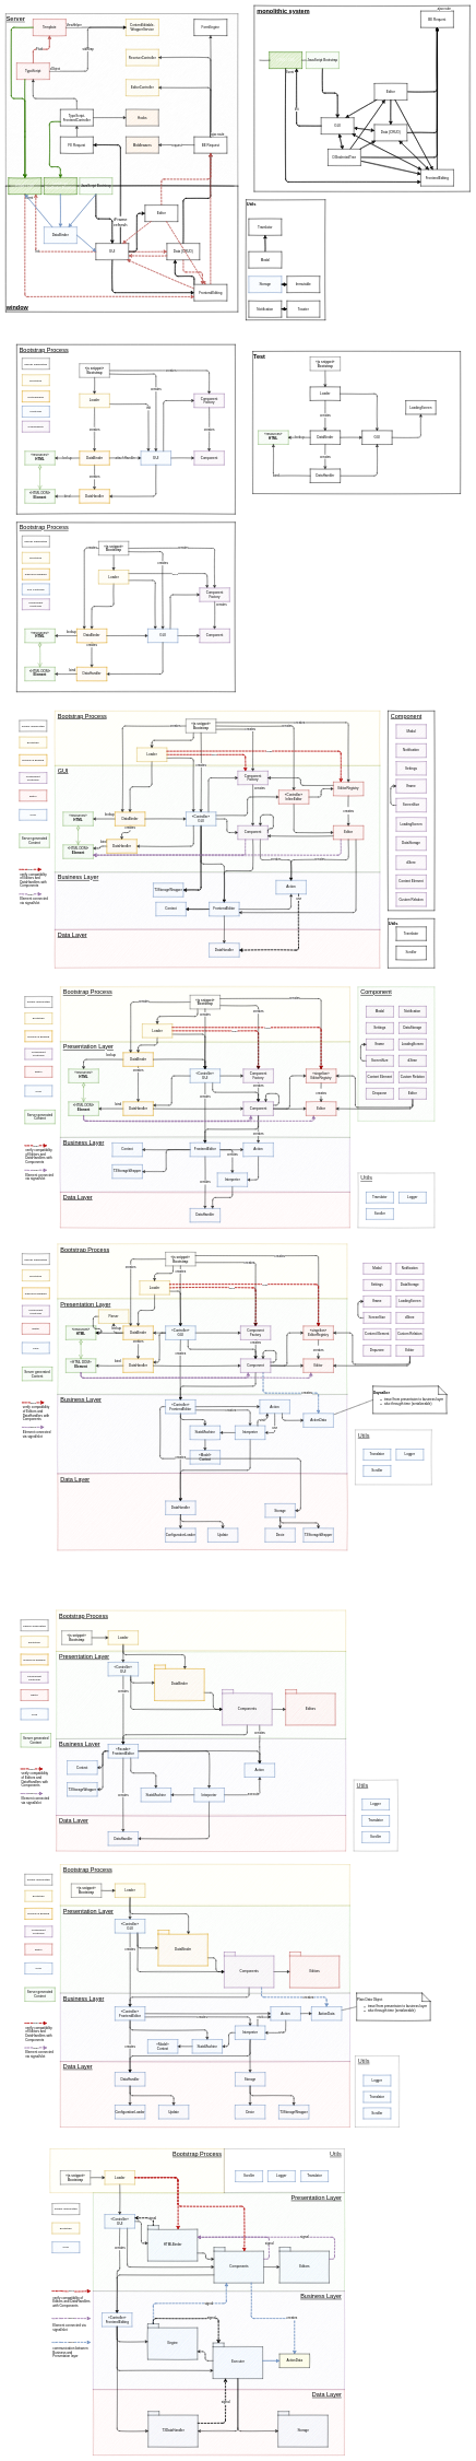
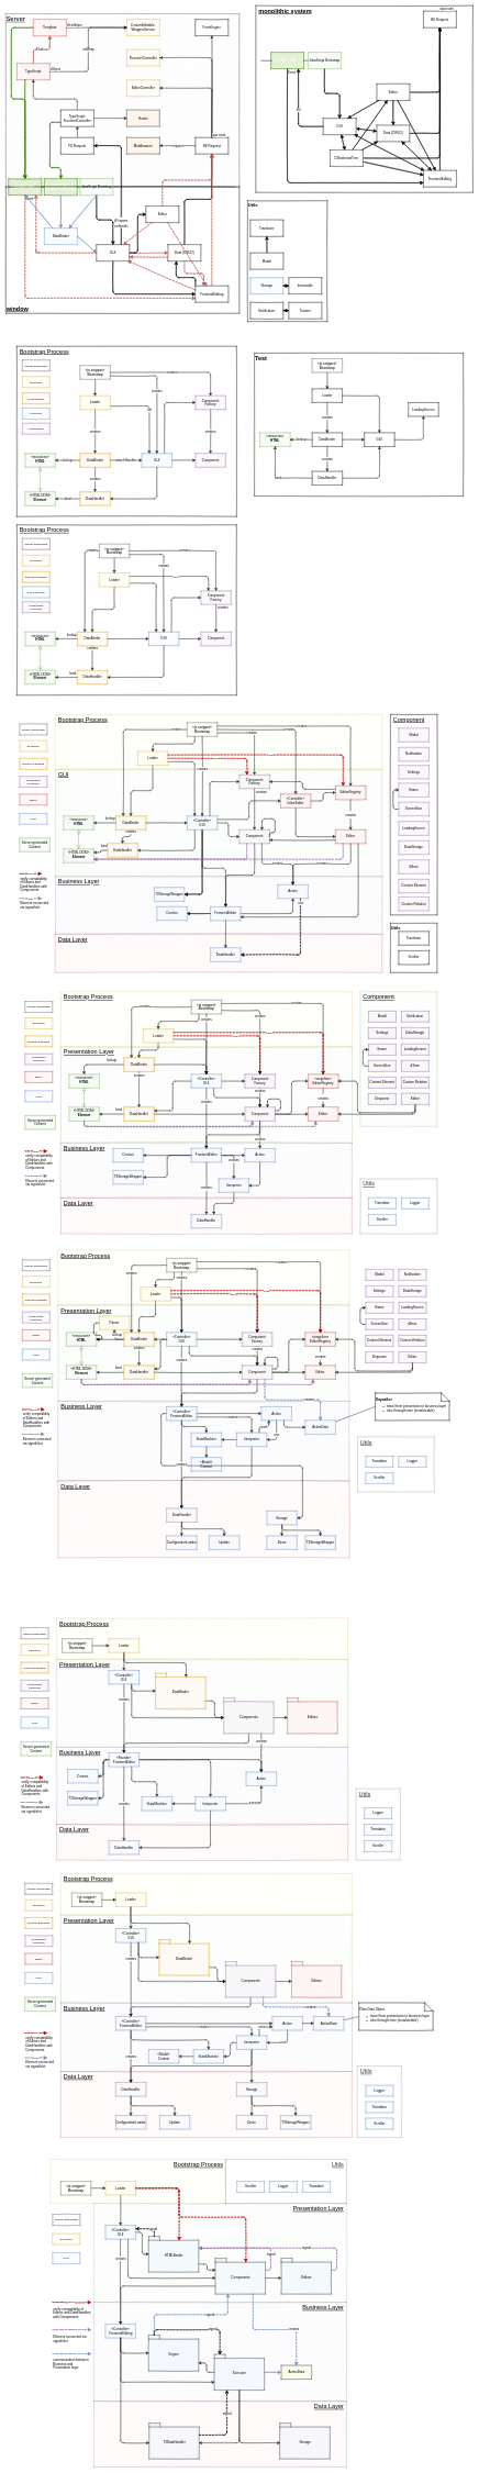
- <mxCell id="631" value="«Controller»&lt;br&gt;FrontendEditing" style="whiteSpace=wrap;html=1;fontSize=12;align=center;fillColor=#dae8fc;strokeColor=#6c8ebf;sketch=1;" parent="1" vertex="1"><mxGeometry x="372.5" y="8460" width="110" height="50" as="geometry" /></mxCell>
+ <mxCell id="631" value="«Controller»&lt;br&gt;FrontendEditing" style="whiteSpace=wrap;html=1;fontSize=12;align=center;fillColor=#dae8fc;strokeColor=#6c8ebf;sketch=1;" parent="1" vertex="1"><mxGeometry x="382.5" y="8460" width="110" height="50" as="geometry" /></mxCell>
